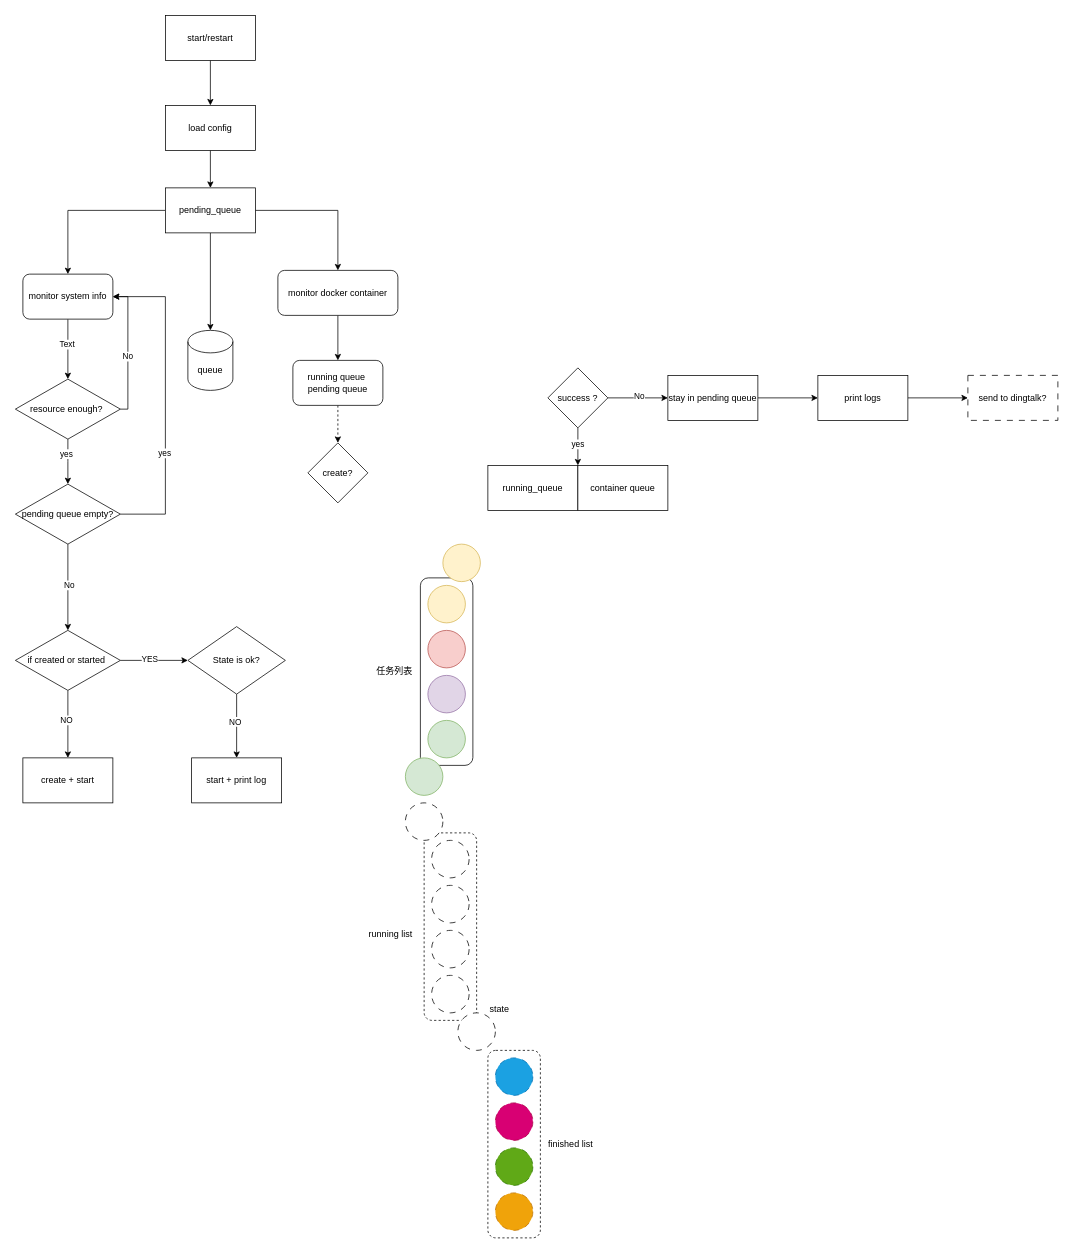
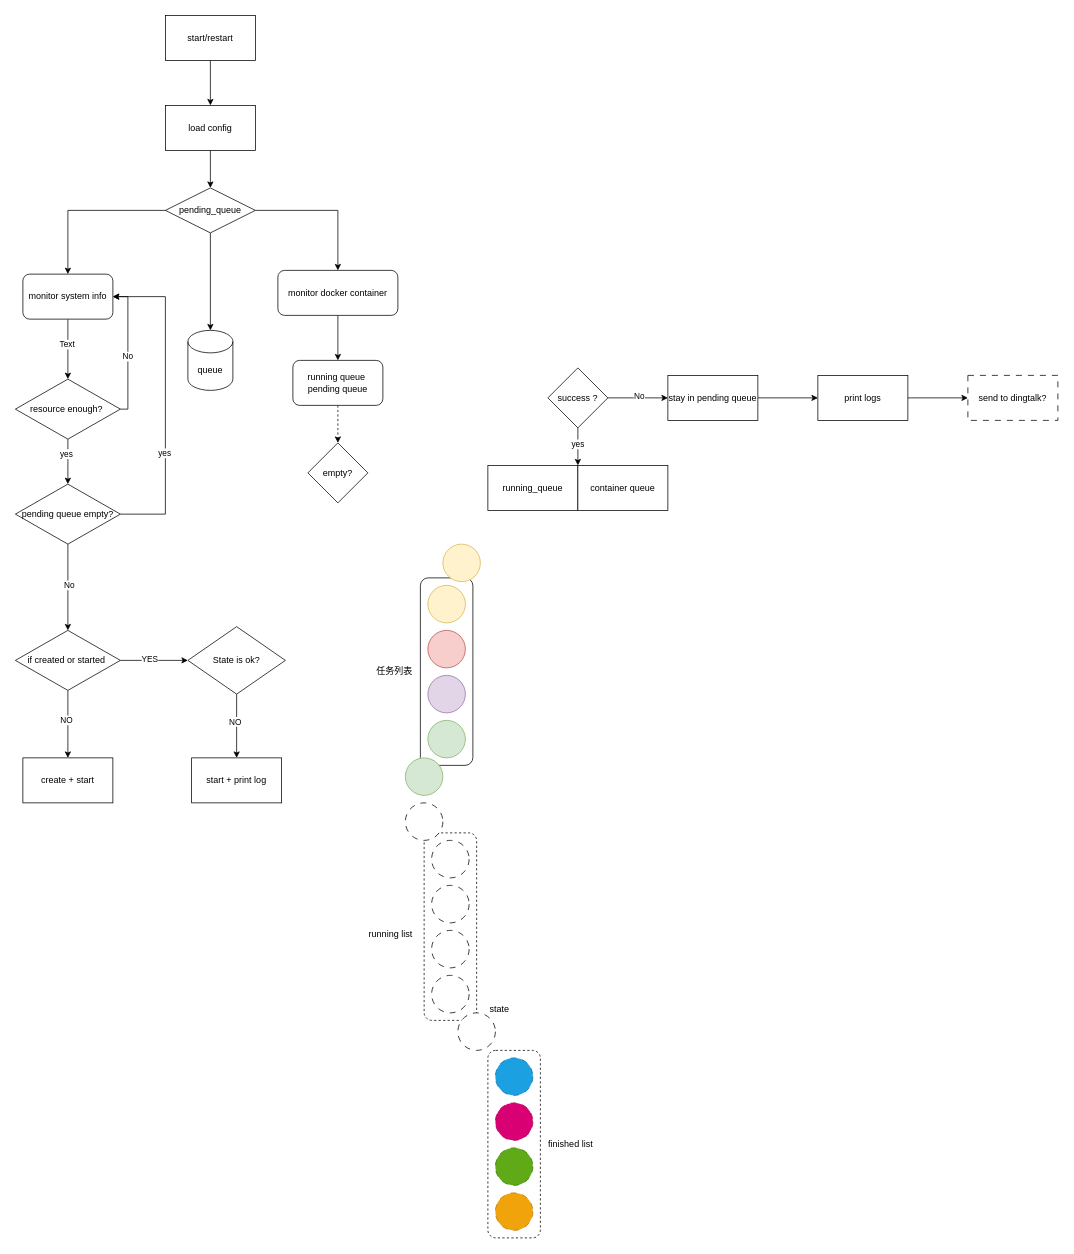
- <mxCell id="9" value="pending_queue" style="whiteSpace=wrap;html=1;" vertex="1" parent="1"><mxGeometry x="220" y="250" width="120" height="60" as="geometry" /></mxCell>
+ <mxCell id="9" value="pending_queue" style="rhombus;whiteSpace=wrap;html=1;" vertex="1" parent="1"><mxGeometry x="220" y="250" width="120" height="60" as="geometry" /></mxCell>
- <mxCell id="35" value="create?" style="rhombus;whiteSpace=wrap;html=1;" vertex="1" parent="1"><mxGeometry x="410" y="590" width="80" height="80" as="geometry" /></mxCell>
+ <mxCell id="35" value="empty?" style="rhombus;whiteSpace=wrap;html=1;" vertex="1" parent="1"><mxGeometry x="410" y="590" width="80" height="80" as="geometry" /></mxCell>
